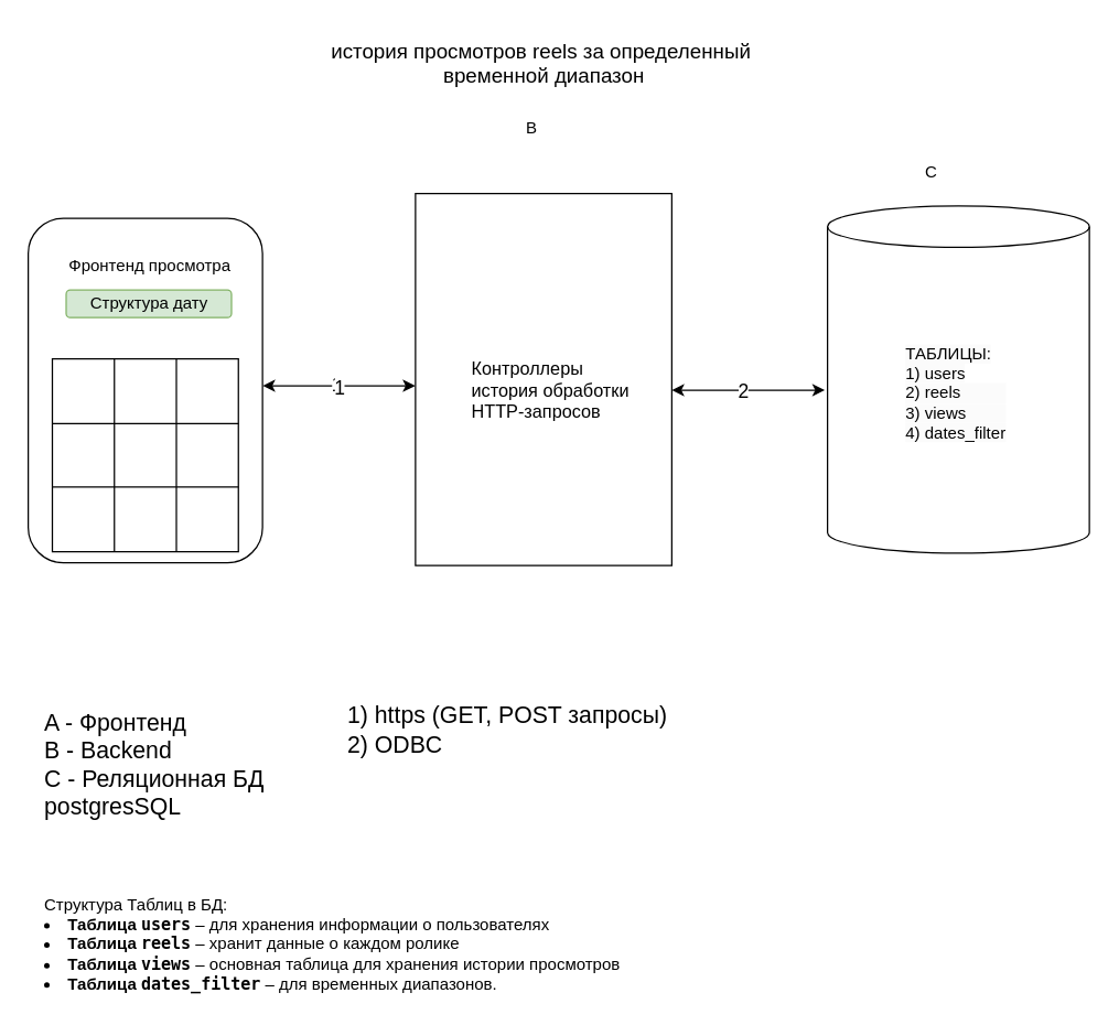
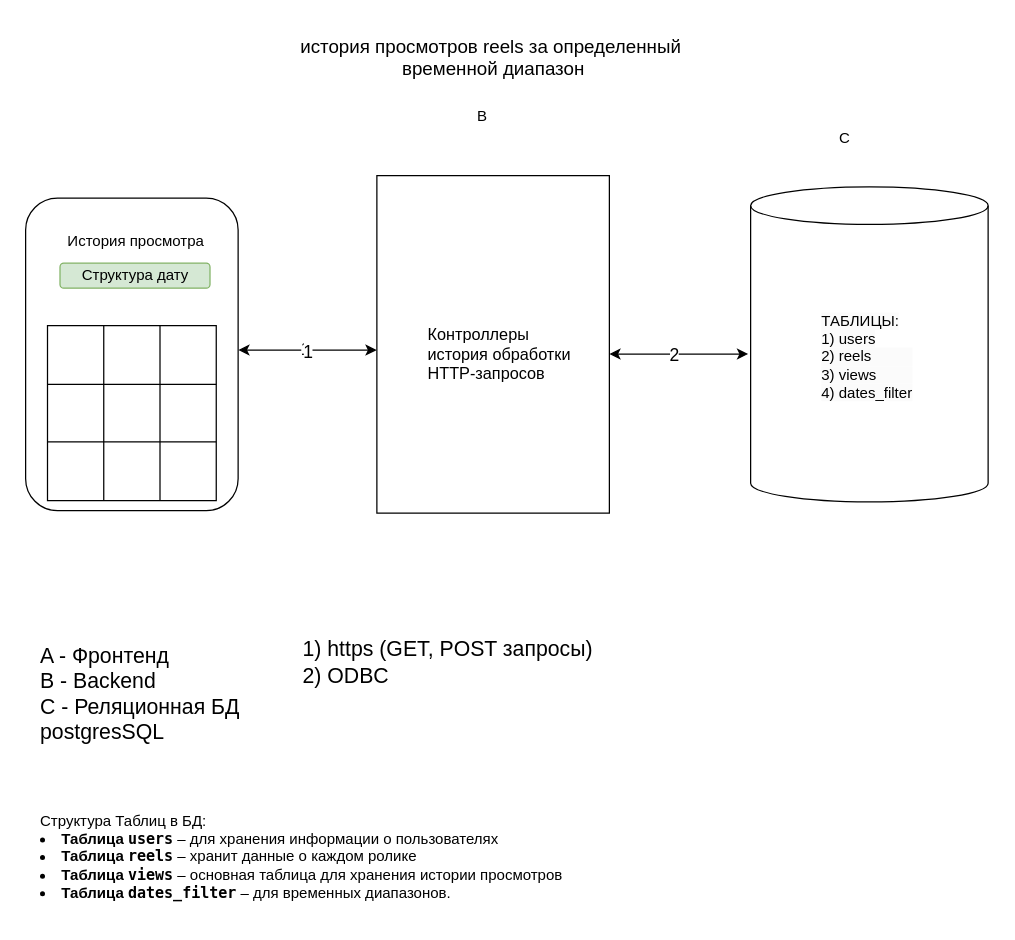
- <mxCell id="7" value="C" style="text;html=1;align=center;verticalAlign=middle;resizable=0;points=[];autosize=1;strokeColor=none;fillColor=none;" parent="1" vertex="1"><mxGeometry x="660" y="110" width="30" height="30" as="geometry" /></mxCell>
+ <mxCell id="7" value="C" style="text;html=1;align=center;verticalAlign=middle;resizable=0;points=[];autosize=1;strokeColor=none;fillColor=none;" parent="1" vertex="1"><mxGeometry x="660" y="95" width="30" height="30" as="geometry" /></mxCell>
- <mxCell id="28" value="Фронтенд просмотра&lt;div&gt;&lt;br&gt;&lt;/div&gt;" style="text;html=1;align=center;verticalAlign=middle;resizable=0;points=[];autosize=1;strokeColor=none;fillColor=none;" parent="1" vertex="1"><mxGeometry x="42.5" y="180" width="130" height="40" as="geometry" /></mxCell>
+ <mxCell id="28" value="История просмотра&lt;div&gt;&lt;br&gt;&lt;/div&gt;" style="text;html=1;align=center;verticalAlign=middle;resizable=0;points=[];autosize=1;strokeColor=none;fillColor=none;" parent="1" vertex="1"><mxGeometry x="42.5" y="180" width="130" height="40" as="geometry" /></mxCell>
- <mxCell id="14" value="&lt;font style=&quot;font-size: 17px;&quot;&gt;1)&amp;nbsp;&lt;span style=&quot;text-align: center;&quot;&gt;https (GET, POST запросы)&lt;/span&gt;&lt;/font&gt;&lt;div style=&quot;font-size: 17px;&quot;&gt;&lt;span style=&quot;text-align: center;&quot;&gt;&lt;font style=&quot;font-size: 17px;&quot;&gt;2) ODBC&lt;/font&gt;&lt;/span&gt;&lt;/div&gt;" style="text;html=1;align=left;verticalAlign=middle;resizable=0;points=[];autosize=1;strokeColor=none;fillColor=none;" parent="1" vertex="1"><mxGeometry x="250" y="505" width="260" height="50" as="geometry" /></mxCell>
+ <mxCell id="14" value="&lt;font style=&quot;font-size: 17px;&quot;&gt;1)&amp;nbsp;&lt;span style=&quot;text-align: center;&quot;&gt;https (GET, POST запросы)&lt;/span&gt;&lt;/font&gt;&lt;div style=&quot;font-size: 17px;&quot;&gt;&lt;span style=&quot;text-align: center;&quot;&gt;&lt;font style=&quot;font-size: 17px;&quot;&gt;2) ODBC&lt;/font&gt;&lt;/span&gt;&lt;/div&gt;" style="text;html=1;align=left;verticalAlign=middle;resizable=0;points=[];autosize=1;strokeColor=none;fillColor=none;" parent="1" vertex="1"><mxGeometry x="240" y="505" width="260" height="50" as="geometry" /></mxCell>
